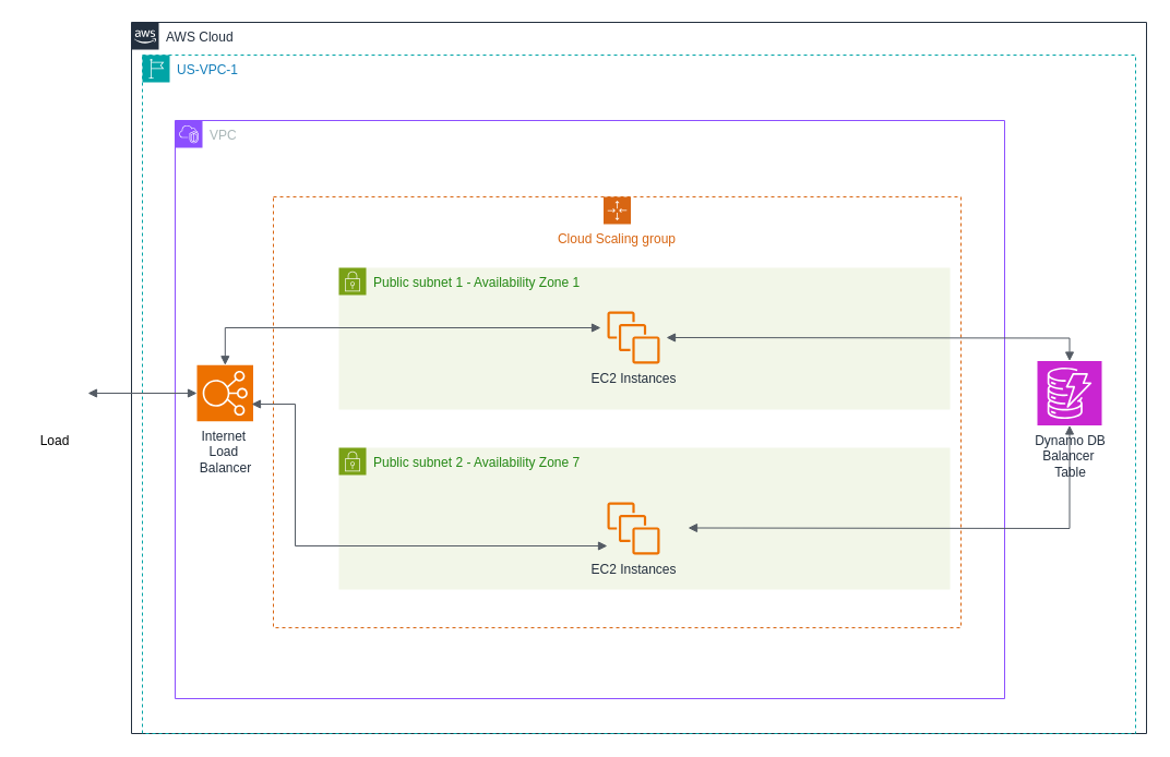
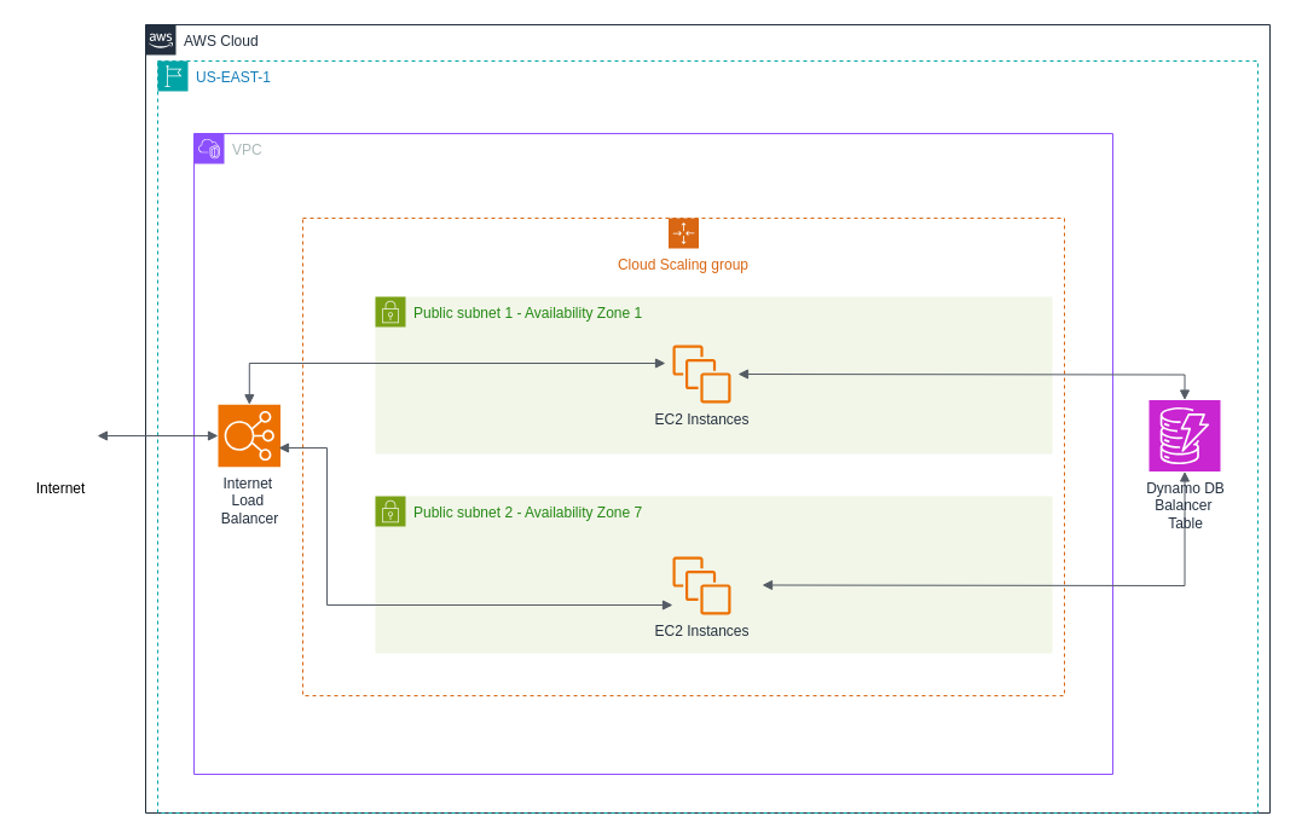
- <mxCell id="3" value="US-VPC-1" style="points=[[0,0],[0.25,0],[0.5,0],[0.75,0],[1,0],[1,0.25],[1,0.5],[1,0.75],[1,1],[0.75,1],[0.5,1],[0.25,1],[0,1],[0,0.75],[0,0.5],[0,0.25]];outlineConnect=0;gradientColor=none;html=1;whiteSpace=wrap;fontSize=12;fontStyle=0;container=1;pointerEvents=0;collapsible=0;recursiveResize=0;shape=mxgraph.aws4.group;grIcon=mxgraph.aws4.group_region;strokeColor=#00A4A6;fillColor=none;verticalAlign=top;align=left;spacingLeft=30;fontColor=#147EBA;dashed=1;" vertex="1" parent="2"><mxGeometry x="10" y="30" width="910" height="622" as="geometry" /></mxCell>
+ <mxCell id="3" value="US-EAST-1" style="points=[[0,0],[0.25,0],[0.5,0],[0.75,0],[1,0],[1,0.25],[1,0.5],[1,0.75],[1,1],[0.75,1],[0.5,1],[0.25,1],[0,1],[0,0.75],[0,0.5],[0,0.25]];outlineConnect=0;gradientColor=none;html=1;whiteSpace=wrap;fontSize=12;fontStyle=0;container=1;pointerEvents=0;collapsible=0;recursiveResize=0;shape=mxgraph.aws4.group;grIcon=mxgraph.aws4.group_region;strokeColor=#00A4A6;fillColor=none;verticalAlign=top;align=left;spacingLeft=30;fontColor=#147EBA;dashed=1;" vertex="1" parent="2"><mxGeometry x="10" y="30" width="910" height="622" as="geometry" /></mxCell>
- <mxCell id="16" value="Load&#10;" style="shape=image;verticalLabelPosition=bottom;labelBackgroundColor=default;verticalAlign=top;aspect=fixed;imageAspect=0;image=https://cdn-icons-png.flaticon.com/512/493/493805.png;" vertex="1" parent="1"><mxGeometry x="20" y="330" width="60" height="60" as="geometry" /></mxCell>
+ <mxCell id="16" value="Internet&#10;" style="shape=image;verticalLabelPosition=bottom;labelBackgroundColor=default;verticalAlign=top;aspect=fixed;imageAspect=0;image=https://cdn-icons-png.flaticon.com/512/493/493805.png;" vertex="1" parent="1"><mxGeometry x="20" y="330" width="60" height="60" as="geometry" /></mxCell>
